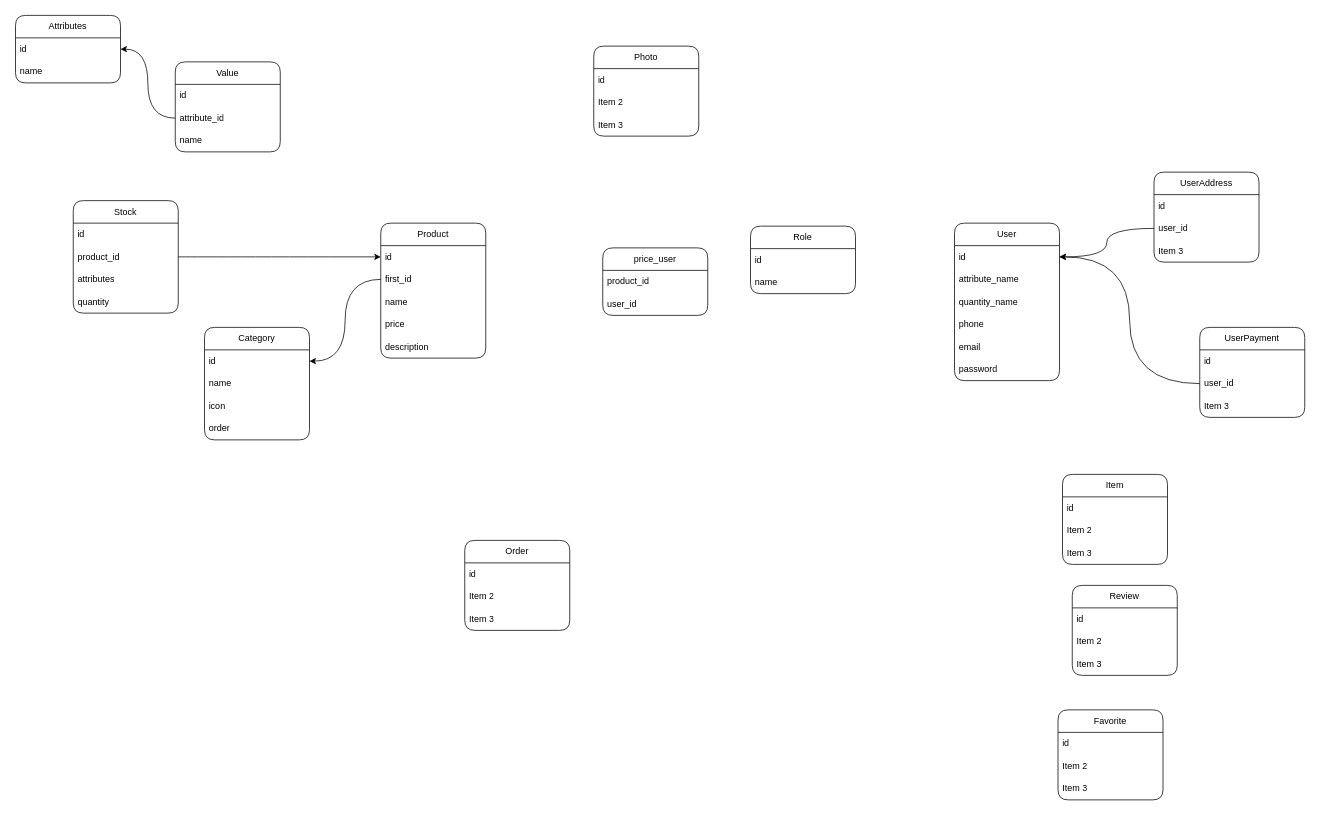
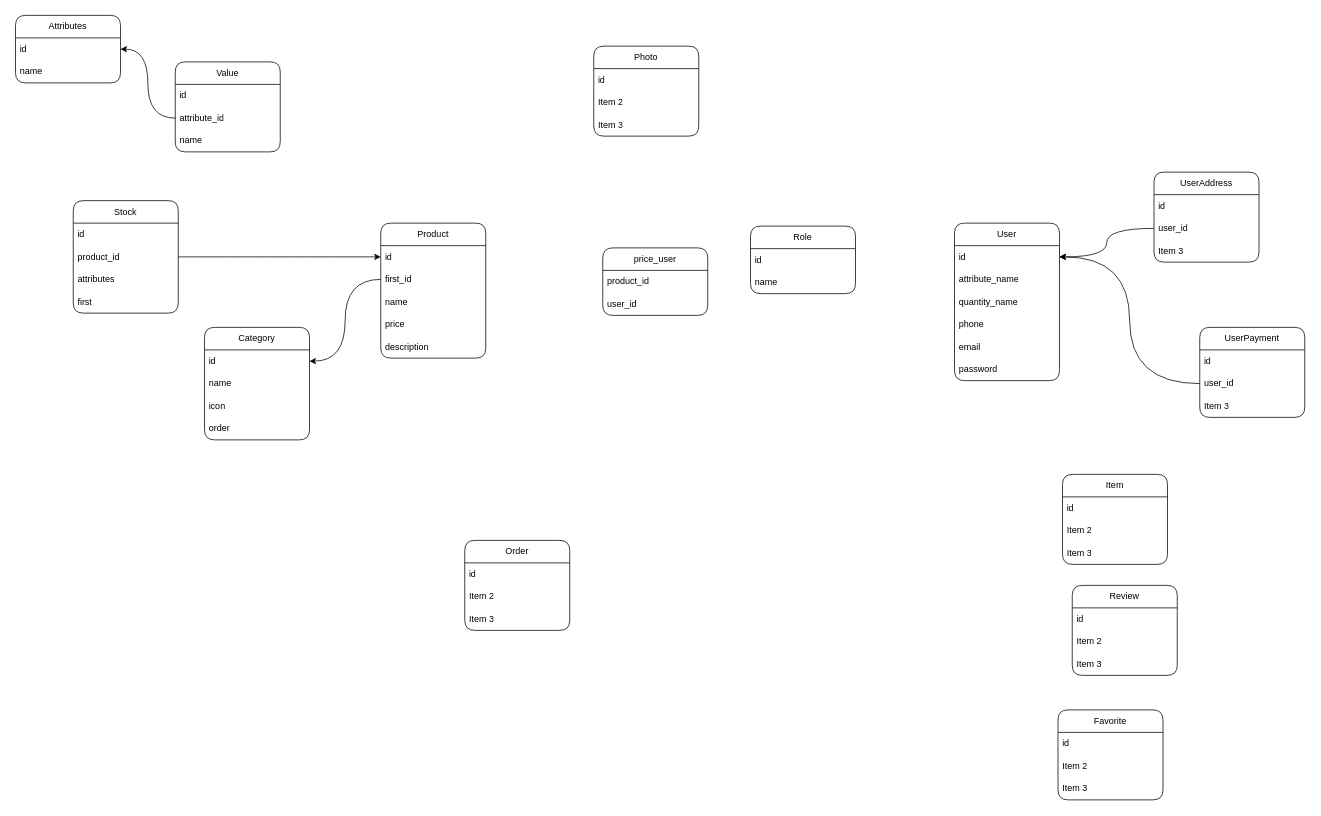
- <mxCell id="66" value="quantity" style="text;strokeColor=none;fillColor=none;align=left;verticalAlign=middle;spacingLeft=4;spacingRight=4;overflow=hidden;points=[[0,0.5],[1,0.5]];portConstraint=eastwest;rotatable=0;whiteSpace=wrap;html=1;" parent="62" vertex="1"><mxGeometry y="120" width="140" height="30" as="geometry" /></mxCell>
+ <mxCell id="66" value="first" style="text;strokeColor=none;fillColor=none;align=left;verticalAlign=middle;spacingLeft=4;spacingRight=4;overflow=hidden;points=[[0,0.5],[1,0.5]];portConstraint=eastwest;rotatable=0;whiteSpace=wrap;html=1;" parent="62" vertex="1"><mxGeometry y="120" width="140" height="30" as="geometry" /></mxCell>
